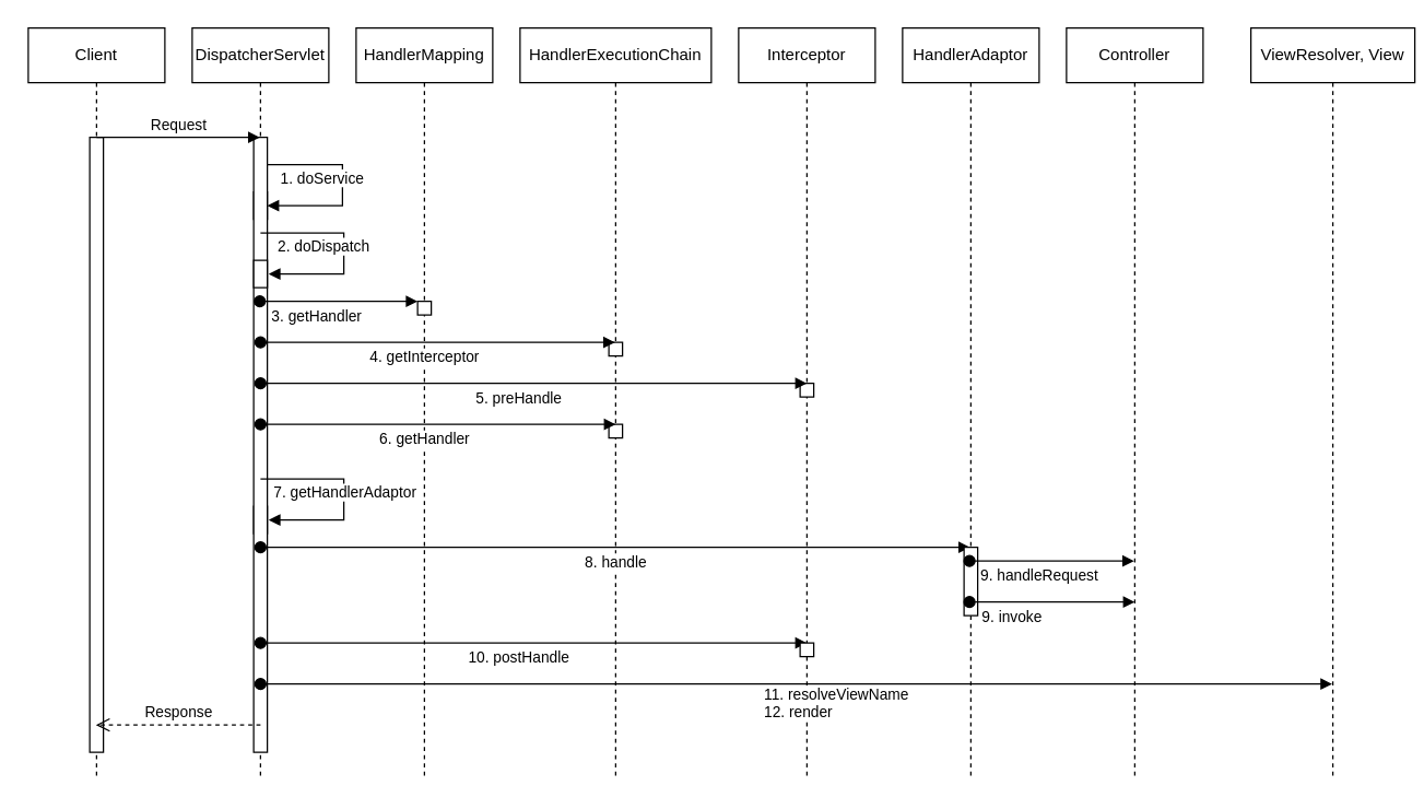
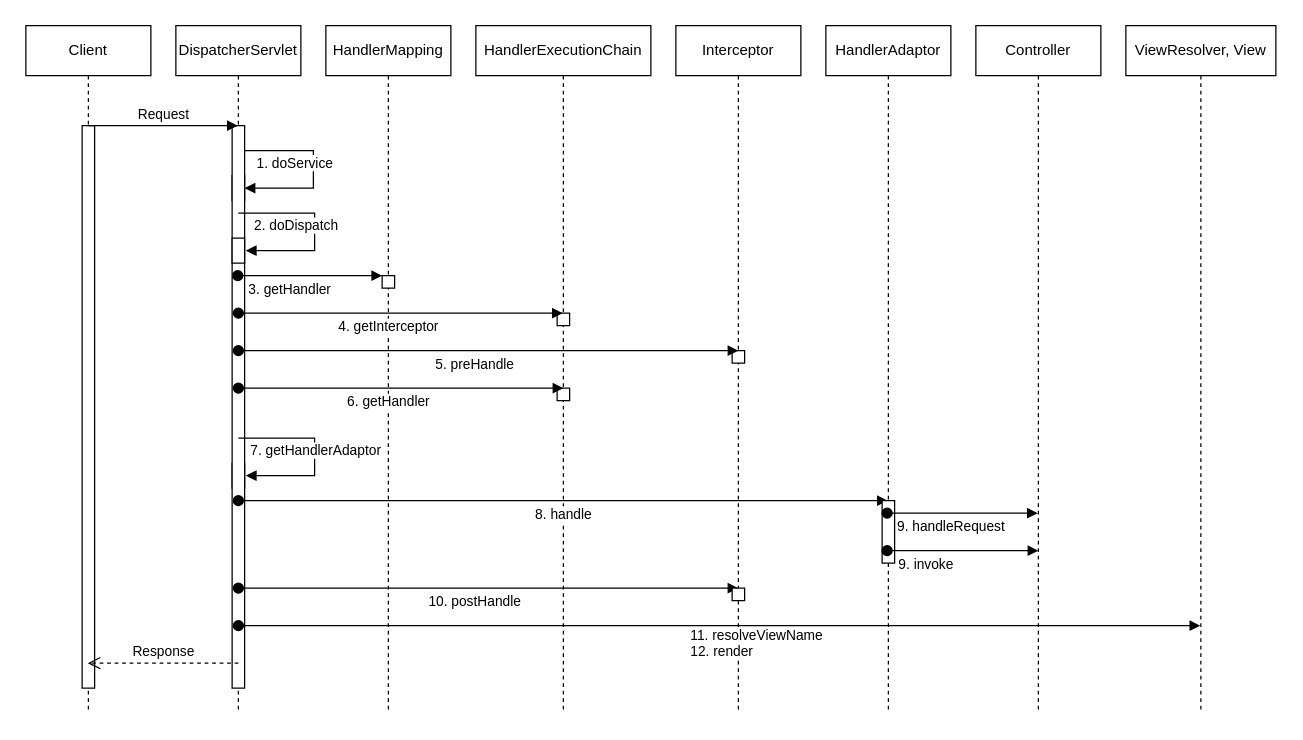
- <mxCell id="18" value="ViewResolver, View" style="shape=umlLifeline;perimeter=lifelinePerimeter;whiteSpace=wrap;html=1;container=1;dropTarget=0;collapsible=0;recursiveResize=0;outlineConnect=0;portConstraint=eastwest;newEdgeStyle={&quot;edgeStyle&quot;:&quot;elbowEdgeStyle&quot;,&quot;elbow&quot;:&quot;vertical&quot;,&quot;curved&quot;:0,&quot;rounded&quot;:0};" vertex="1" parent="1"><mxGeometry x="915" y="20" width="120" height="550" as="geometry" /></mxCell>
+ <mxCell id="18" value="ViewResolver, View" style="shape=umlLifeline;perimeter=lifelinePerimeter;whiteSpace=wrap;html=1;container=1;dropTarget=0;collapsible=0;recursiveResize=0;outlineConnect=0;portConstraint=eastwest;newEdgeStyle={&quot;edgeStyle&quot;:&quot;elbowEdgeStyle&quot;,&quot;elbow&quot;:&quot;vertical&quot;,&quot;curved&quot;:0,&quot;rounded&quot;:0};" vertex="1" parent="1"><mxGeometry x="900" y="20" width="120" height="550" as="geometry" /></mxCell>
